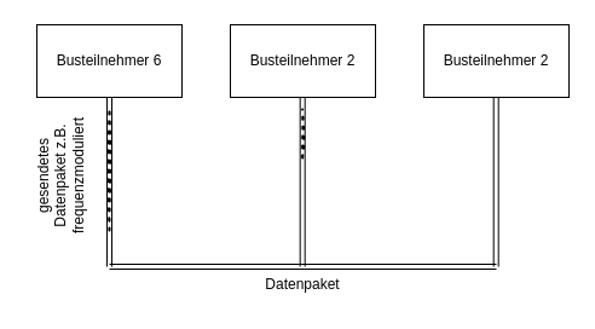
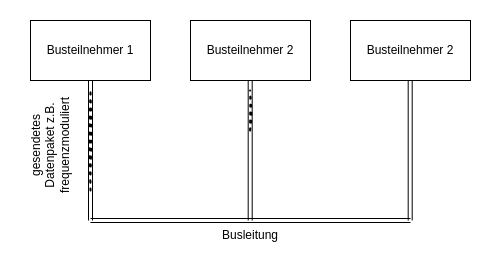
- <mxCell id="2" value="Busteilnehmer 6" style="rounded=0;whiteSpace=wrap;html=1;" parent="1" vertex="1"><mxGeometry x="30" y="20" width="120" height="60" as="geometry" /></mxCell>
+ <mxCell id="2" value="Busteilnehmer 1" style="rounded=0;whiteSpace=wrap;html=1;" parent="1" vertex="1"><mxGeometry x="30" y="20" width="120" height="60" as="geometry" /></mxCell>
- <mxCell id="10" value="Datenpaket" style="text;html=1;strokeColor=none;fillColor=none;align=center;verticalAlign=middle;whiteSpace=wrap;rounded=0;" parent="1" vertex="1"><mxGeometry x="220" y="220" width="60" height="30" as="geometry" /></mxCell>
+ <mxCell id="10" value="Busleitung" style="text;html=1;strokeColor=none;fillColor=none;align=center;verticalAlign=middle;whiteSpace=wrap;rounded=0;" parent="1" vertex="1"><mxGeometry x="220" y="220" width="60" height="30" as="geometry" /></mxCell>
